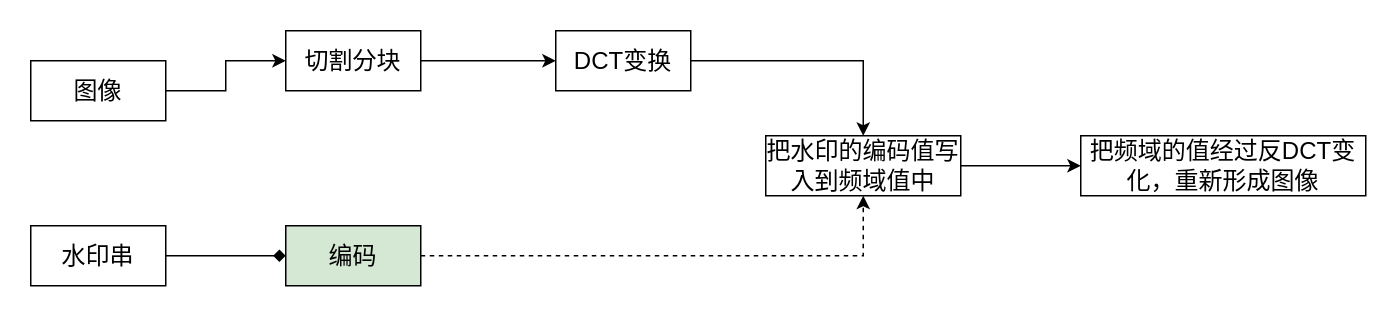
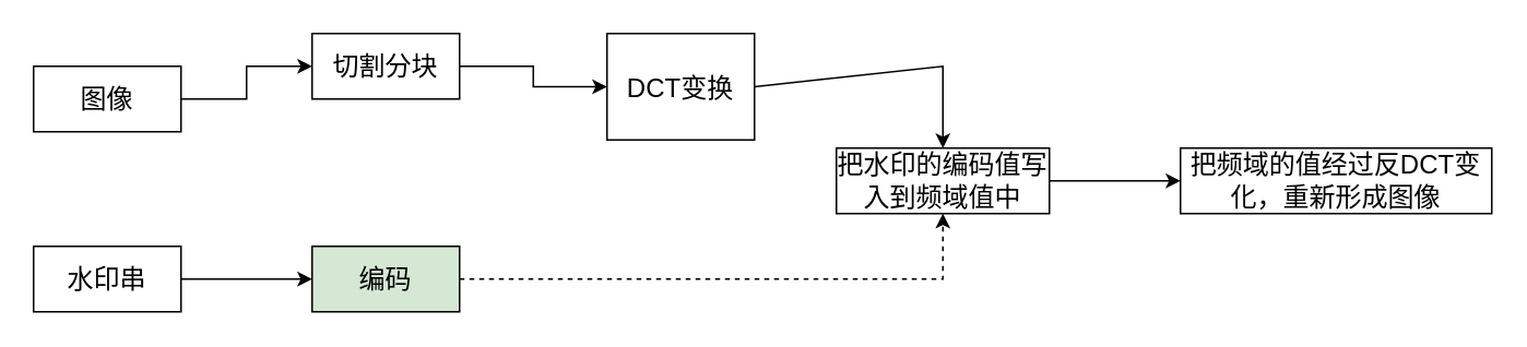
- <mxCell id="8" value="DCT变换" style="rounded=0;whiteSpace=wrap;html=1;fontSize=16;" vertex="1" parent="1"><mxGeometry x="370" y="20" width="90" height="40" as="geometry" /></mxCell>
+ <mxCell id="8" value="DCT变换" style="rounded=0;whiteSpace=wrap;html=1;fontSize=16;" vertex="1" parent="1"><mxGeometry x="370" y="20" width="90" height="65" as="geometry" /></mxCell>
- <mxCell id="6" value="" style="edgeStyle=orthogonalEdgeStyle;rounded=0;orthogonalLoop=1;jettySize=auto;html=1;entryX=0;entryY=0.5;entryDx=0;entryDy=0;fontSize=16;endArrow=diamond;" edge="1" parent="1" source="7" target="9"><mxGeometry relative="1" as="geometry"><mxPoint x="246" y="180" as="targetPoint" /></mxGeometry></mxCell>
+ <mxCell id="6" value="" style="edgeStyle=orthogonalEdgeStyle;rounded=0;orthogonalLoop=1;jettySize=auto;html=1;entryX=0;entryY=0.5;entryDx=0;entryDy=0;fontSize=16;" edge="1" parent="1" source="7" target="9"><mxGeometry relative="1" as="geometry"><mxPoint x="246" y="180" as="targetPoint" /></mxGeometry></mxCell>
